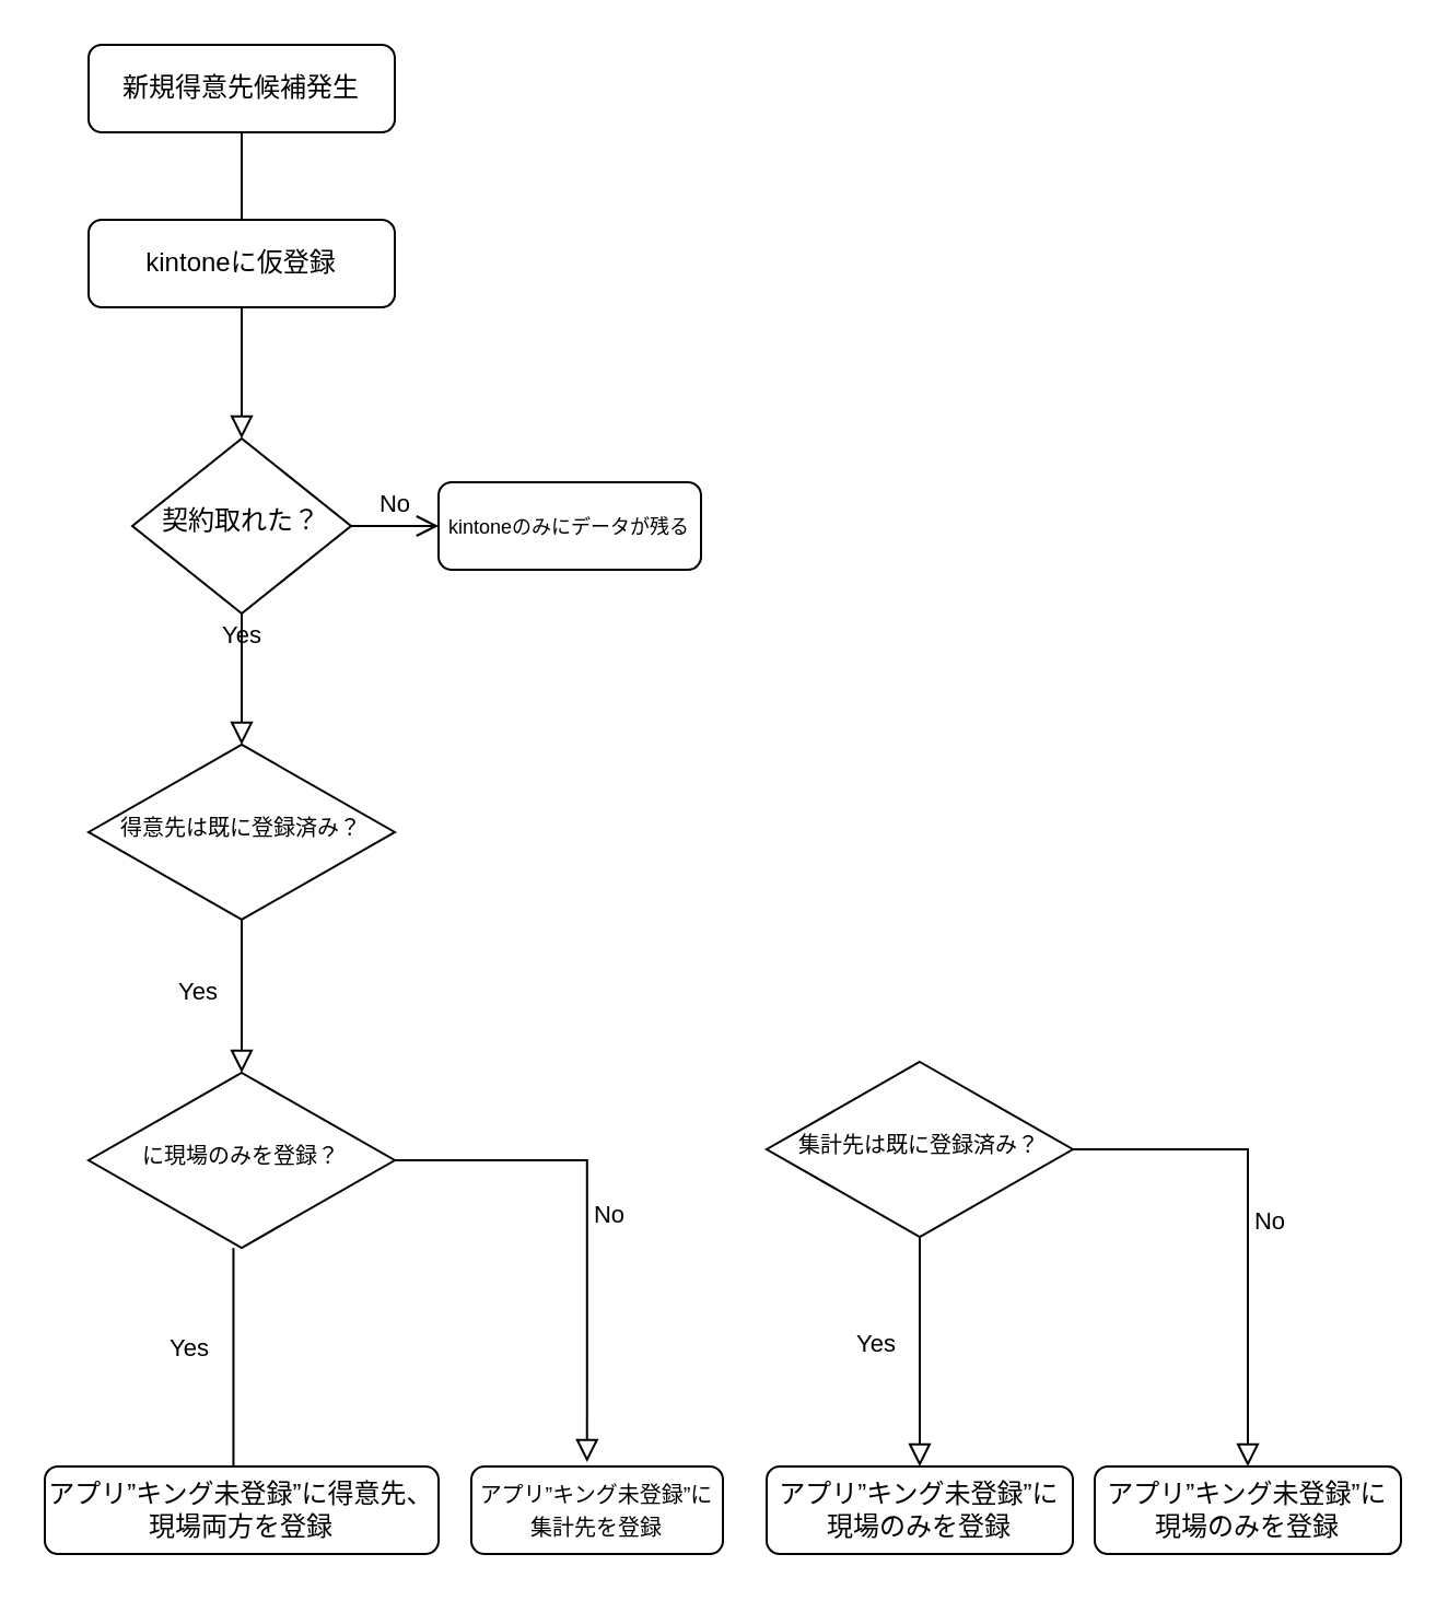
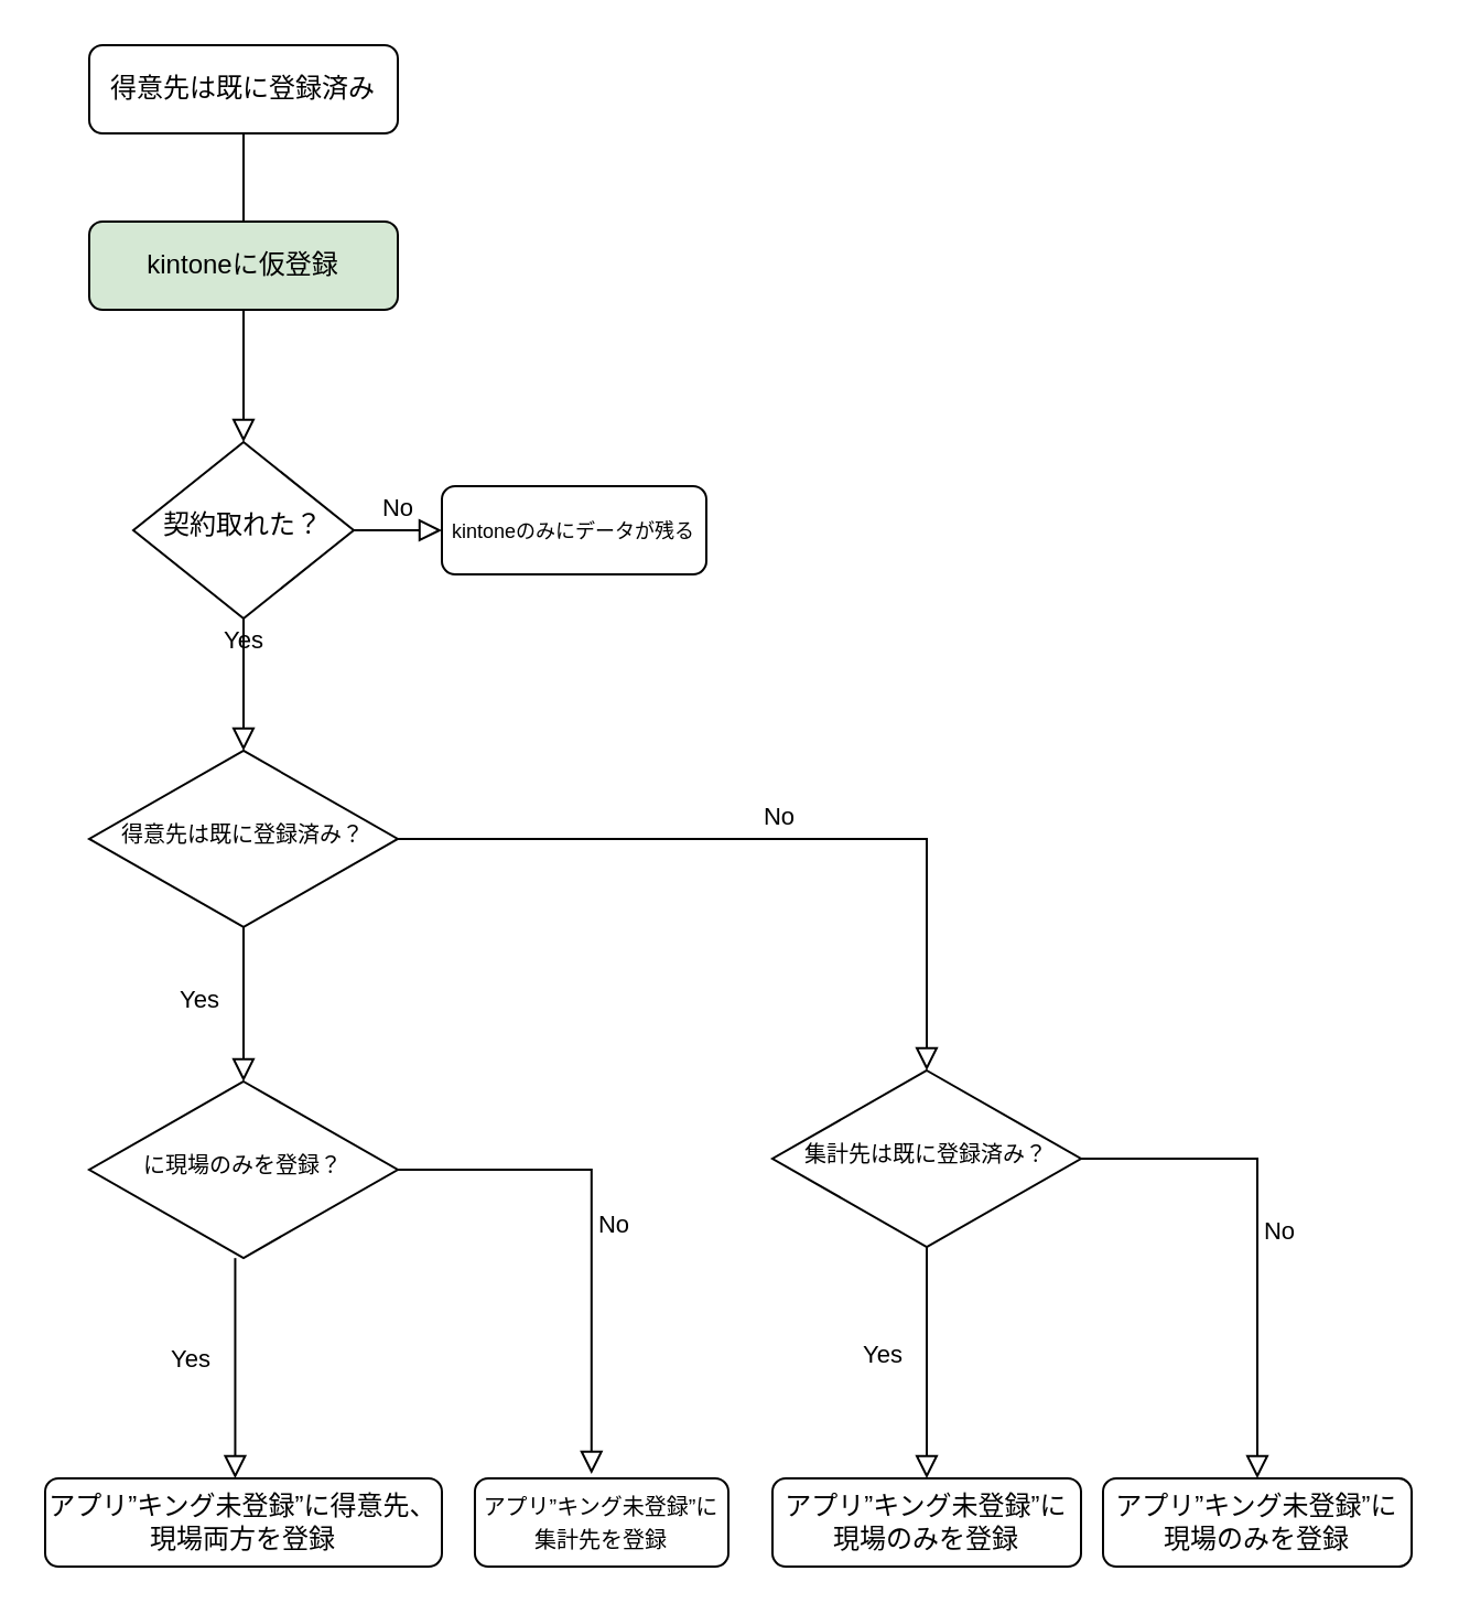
- <mxCell id="3" value="新規得意先候補発生" style="rounded=1;whiteSpace=wrap;html=1;fontSize=12;glass=0;strokeWidth=1;shadow=0;" parent="1" vertex="1"><mxGeometry x="40" y="20" width="140" height="40" as="geometry" /></mxCell>
+ <mxCell id="3" value="得意先は既に登録済み" style="rounded=1;whiteSpace=wrap;html=1;fontSize=12;glass=0;strokeWidth=1;shadow=0;" parent="1" vertex="1"><mxGeometry x="40" y="20" width="140" height="40" as="geometry" /></mxCell>
- <mxCell id="9" value="kintoneに仮登録" style="rounded=1;whiteSpace=wrap;html=1;fontSize=12;glass=0;strokeWidth=1;shadow=0;" parent="1" vertex="1"><mxGeometry x="40" y="100" width="140" height="40" as="geometry" /></mxCell>
+ <mxCell id="9" value="kintoneに仮登録" style="rounded=1;whiteSpace=wrap;html=1;fontSize=12;glass=0;strokeWidth=1;shadow=0;fillColor=#d5e8d4;" parent="1" vertex="1"><mxGeometry x="40" y="100" width="140" height="40" as="geometry" /></mxCell>
- <mxCell id="5" value="No" style="edgeStyle=orthogonalEdgeStyle;rounded=0;html=1;jettySize=auto;orthogonalLoop=1;fontSize=11;endArrow=open;endFill=0;endSize=8;strokeWidth=1;shadow=0;labelBackgroundColor=none;" parent="1" source="6" target="7" edge="1"><mxGeometry y="10" relative="1" as="geometry"><mxPoint as="offset" /></mxGeometry></mxCell>
+ <mxCell id="5" value="No" style="edgeStyle=orthogonalEdgeStyle;rounded=0;html=1;jettySize=auto;orthogonalLoop=1;fontSize=11;endArrow=block;endFill=0;endSize=8;strokeWidth=1;shadow=0;labelBackgroundColor=none;" parent="1" source="6" target="7" edge="1"><mxGeometry y="10" relative="1" as="geometry"><mxPoint as="offset" /></mxGeometry></mxCell>
+ <mxCell id="12" value="No" style="edgeStyle=orthogonalEdgeStyle;rounded=0;html=1;jettySize=auto;orthogonalLoop=1;fontSize=11;endArrow=block;endFill=0;endSize=8;strokeWidth=1;shadow=0;labelBackgroundColor=none;entryX=0.5;entryY=0;entryDx=0;entryDy=0;exitX=1;exitY=0.5;exitDx=0;exitDy=0;" edge="1" parent="1" source="10" target="17"><mxGeometry y="10" relative="1" as="geometry"><mxPoint as="offset" /><mxPoint x="200" y="375" as="sourcePoint" /><mxPoint x="470" y="485" as="targetPoint" /><Array as="points"><mxPoint x="420" y="380" /></Array></mxGeometry></mxCell>
- <mxCell id="16" value="Yes" style="rounded=0;html=1;jettySize=auto;orthogonalLoop=1;fontSize=11;endArrow=none;endFill=0;endSize=8;strokeWidth=1;shadow=0;labelBackgroundColor=none;edgeStyle=orthogonalEdgeStyle;exitX=0.473;exitY=1.001;exitDx=0;exitDy=0;exitPerimeter=0;entryX=0.479;entryY=0;entryDx=0;entryDy=0;entryPerimeter=0;" edge="1" parent="1" source="13" target="8"><mxGeometry x="-0.073" y="-20" relative="1" as="geometry"><mxPoint as="offset" /><mxPoint x="120" y="500" as="targetPoint" /><mxPoint x="120" y="430" as="sourcePoint" /><Array as="points" /></mxGeometry></mxCell>
+ <mxCell id="16" value="Yes" style="rounded=0;html=1;jettySize=auto;orthogonalLoop=1;fontSize=11;endArrow=block;endFill=0;endSize=8;strokeWidth=1;shadow=0;labelBackgroundColor=none;edgeStyle=orthogonalEdgeStyle;exitX=0.473;exitY=1.001;exitDx=0;exitDy=0;exitPerimeter=0;entryX=0.479;entryY=0;entryDx=0;entryDy=0;entryPerimeter=0;" edge="1" parent="1" source="13" target="8"><mxGeometry x="-0.073" y="-20" relative="1" as="geometry"><mxPoint as="offset" /><mxPoint x="120" y="500" as="targetPoint" /><mxPoint x="120" y="430" as="sourcePoint" /><Array as="points" /></mxGeometry></mxCell>
